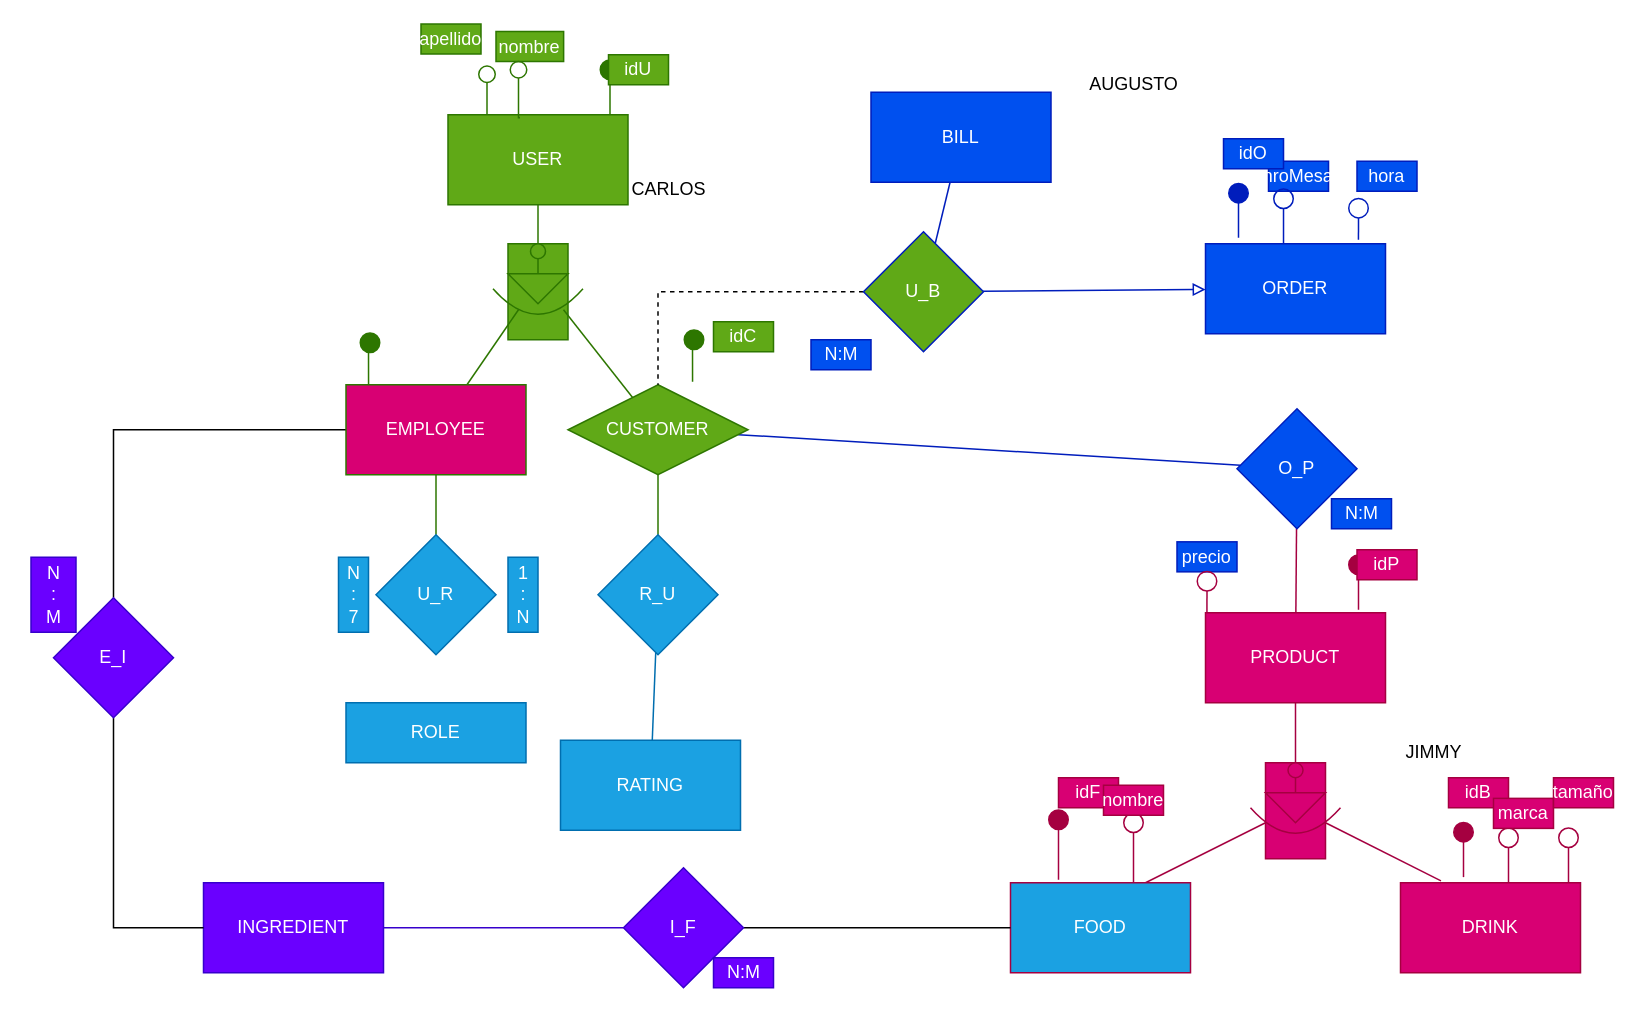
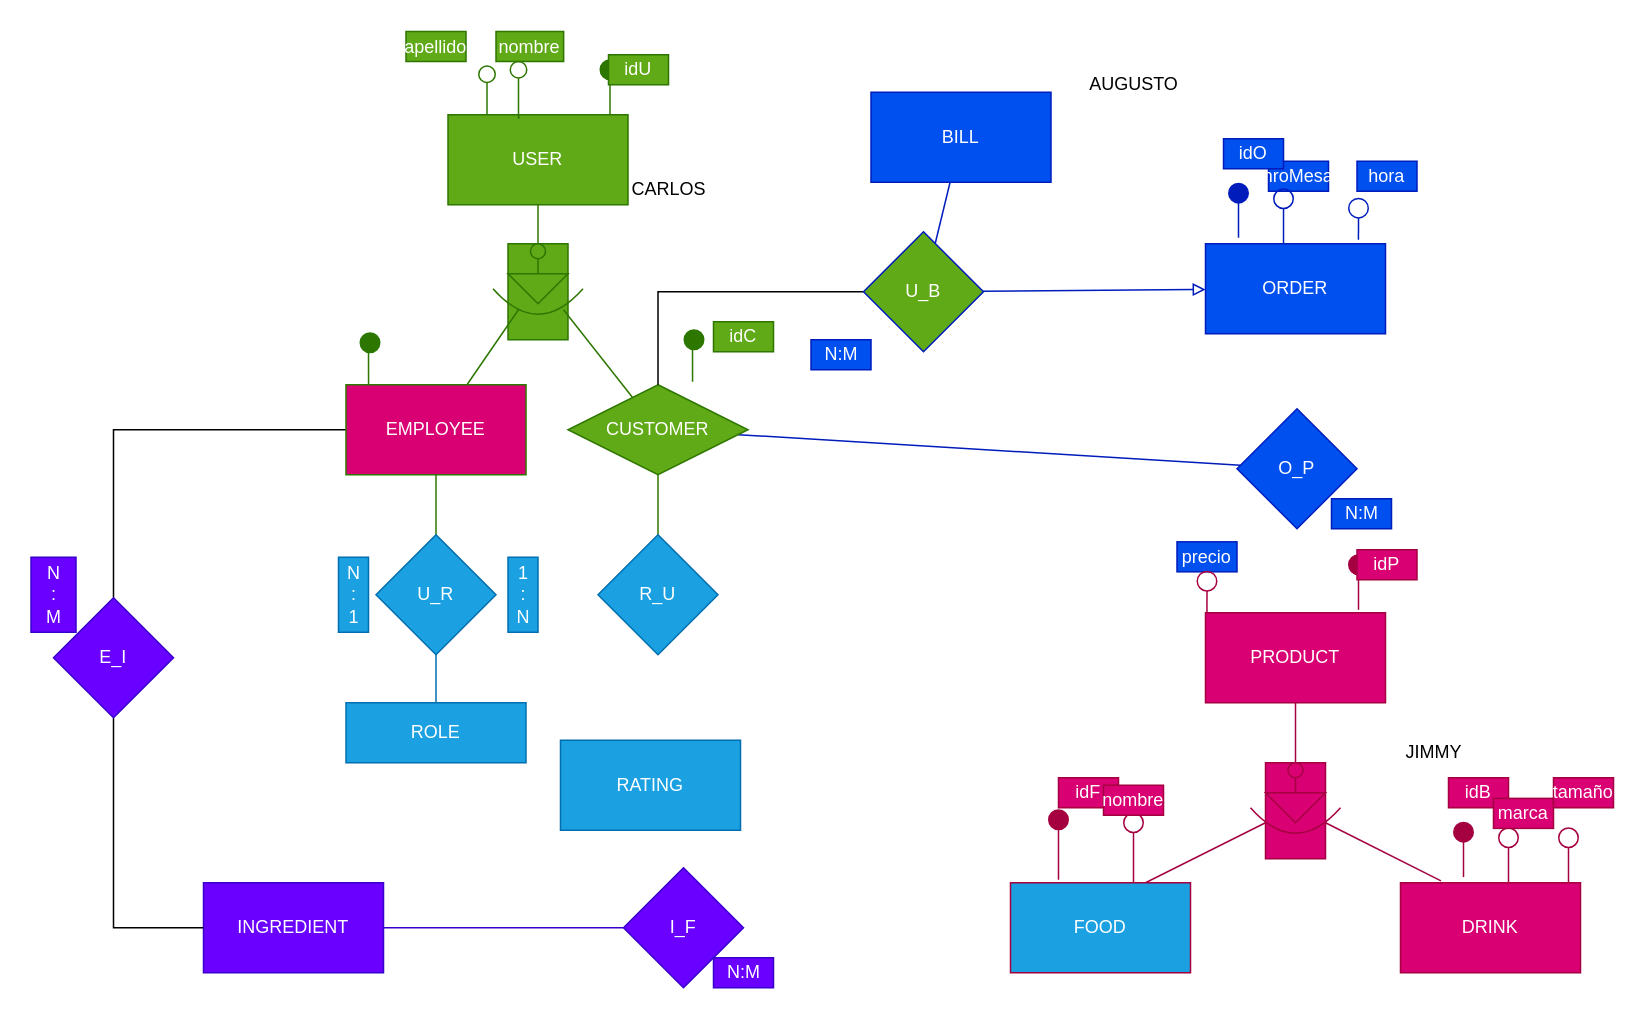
- <mxCell id="67" value="apellido" style="text;html=1;strokeColor=#2D7600;fillColor=#60a917;align=center;verticalAlign=middle;whiteSpace=wrap;rounded=0;fontColor=#ffffff;" parent="1" vertex="1"><mxGeometry x="280" y="15.5" width="40" height="20" as="geometry" /></mxCell>
+ <mxCell id="67" value="apellido" style="text;html=1;strokeColor=#2D7600;fillColor=#60a917;align=center;verticalAlign=middle;whiteSpace=wrap;rounded=0;fontColor=#ffffff;" parent="1" vertex="1"><mxGeometry x="270" y="20.5" width="40" height="20" as="geometry" /></mxCell>
- <mxCell id="51" style="edgeStyle=orthogonalEdgeStyle;html=1;endArrow=none;endFill=0;rounded=0;dashed=1;" parent="1" source="53" target="44" edge="1"><mxGeometry relative="1" as="geometry" /></mxCell>
+ <mxCell id="51" style="edgeStyle=orthogonalEdgeStyle;html=1;endArrow=none;endFill=0;rounded=0;" parent="1" source="53" target="44" edge="1"><mxGeometry relative="1" as="geometry" /></mxCell>
- <mxCell id="17" style="edgeStyle=none;html=1;endArrow=none;endFill=0;strokeColor=#A50040;fillColor=#d80073;" parent="1" source="19" target="16" edge="1"><mxGeometry relative="1" as="geometry" /></mxCell>
- <mxCell id="7" value="N&lt;br&gt;:&lt;br&gt;7" style="text;html=1;align=center;verticalAlign=middle;resizable=0;points=[];autosize=1;strokeColor=#006EAF;fillColor=#1ba1e2;fontColor=#ffffff;" parent="1" vertex="1"><mxGeometry x="225" y="371" width="20" height="50" as="geometry" /></mxCell>
+ <mxCell id="7" value="N&lt;br&gt;:&lt;br&gt;1" style="text;html=1;align=center;verticalAlign=middle;resizable=0;points=[];autosize=1;strokeColor=#006EAF;fillColor=#1ba1e2;fontColor=#ffffff;" parent="1" vertex="1"><mxGeometry x="225" y="371" width="20" height="50" as="geometry" /></mxCell>
+ <mxCell id="4" style="edgeStyle=none;html=1;endArrow=none;endFill=0;strokeColor=#006EAF;fillColor=#1ba1e2;" parent="1" source="6" target="3" edge="1"><mxGeometry relative="1" as="geometry"><mxPoint x="25" y="316" as="targetPoint" /></mxGeometry></mxCell>
- <mxCell id="31" style="edgeStyle=none;html=1;endArrow=none;endFill=0;strokeColor=#006EAF;fillColor=#1ba1e2;" parent="1" source="32" target="34" edge="1"><mxGeometry relative="1" as="geometry" /></mxCell>
- <mxCell id="12" style="edgeStyle=none;html=1;endArrow=none;endFill=0;strokeColor=default;" parent="1" source="13" target="9" edge="1"><mxGeometry relative="1" as="geometry" /></mxCell>
